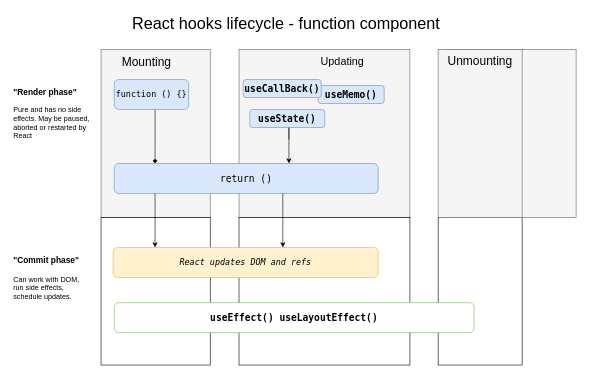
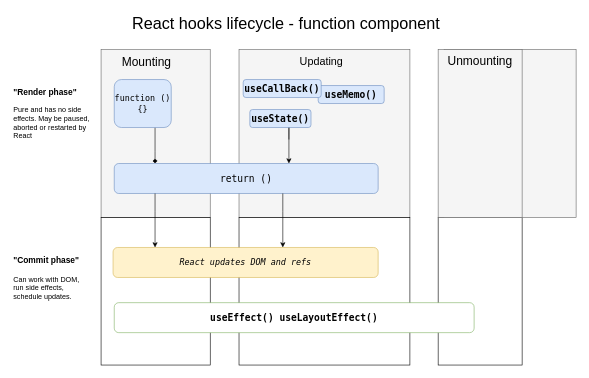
- <mxCell id="12" value="&lt;font style=&quot;font-size: 18px&quot;&gt;Updating&lt;/font&gt;" style="text;html=1;strokeColor=none;fillColor=none;align=center;verticalAlign=middle;whiteSpace=wrap;rounded=0;" parent="10" vertex="1"><mxGeometry x="138.505" y="10" width="67.037" height="20" as="geometry" /></mxCell>
+ <mxCell id="12" value="&lt;font style=&quot;font-size: 18px&quot;&gt;Updating&lt;/font&gt;" style="text;html=1;strokeColor=none;fillColor=none;align=center;verticalAlign=middle;whiteSpace=wrap;rounded=0;" parent="10" vertex="1"><mxGeometry x="103.505" y="10" width="67.037" height="20" as="geometry" /></mxCell>
- <mxCell id="6" value="&lt;h3 id=&quot;static-getderivedstatefromprops&quot;&gt;&lt;code style=&quot;font-weight: normal&quot;&gt;function () {}&lt;/code&gt;&lt;/h3&gt;" style="rounded=1;whiteSpace=wrap;html=1;fillColor=#dae8fc;strokeColor=#6c8ebf;" parent="1" vertex="1"><mxGeometry x="190" y="132" width="124" height="50" as="geometry" /></mxCell>
+ <mxCell id="6" value="&lt;h3 id=&quot;static-getderivedstatefromprops&quot;&gt;&lt;code style=&quot;font-weight: normal&quot;&gt;function () {}&lt;/code&gt;&lt;/h3&gt;" style="rounded=1;whiteSpace=wrap;html=1;fillColor=#dae8fc;strokeColor=#6c8ebf;" parent="1" vertex="1"><mxGeometry x="190" y="132" width="95" height="80" as="geometry" /></mxCell>
- <mxCell id="14" value="&lt;h3 id=&quot;static-getderivedstatefromprops&quot;&gt;&lt;code&gt;&lt;font style=&quot;font-size: 16px&quot;&gt;useState()&lt;/font&gt;&lt;/code&gt;&lt;/h3&gt;" style="rounded=1;whiteSpace=wrap;html=1;fillColor=#dae8fc;strokeColor=#6c8ebf;" parent="10" vertex="1"><mxGeometry x="18" y="100" width="125" height="30" as="geometry" /></mxCell>
+ <mxCell id="14" value="&lt;h3 id=&quot;static-getderivedstatefromprops&quot;&gt;&lt;code&gt;&lt;font style=&quot;font-size: 16px&quot;&gt;useState()&lt;/font&gt;&lt;/code&gt;&lt;/h3&gt;" style="rounded=1;whiteSpace=wrap;html=1;fillColor=#dae8fc;strokeColor=#6c8ebf;" parent="10" vertex="1"><mxGeometry x="18" y="100" width="102" height="30" as="geometry" /></mxCell>
